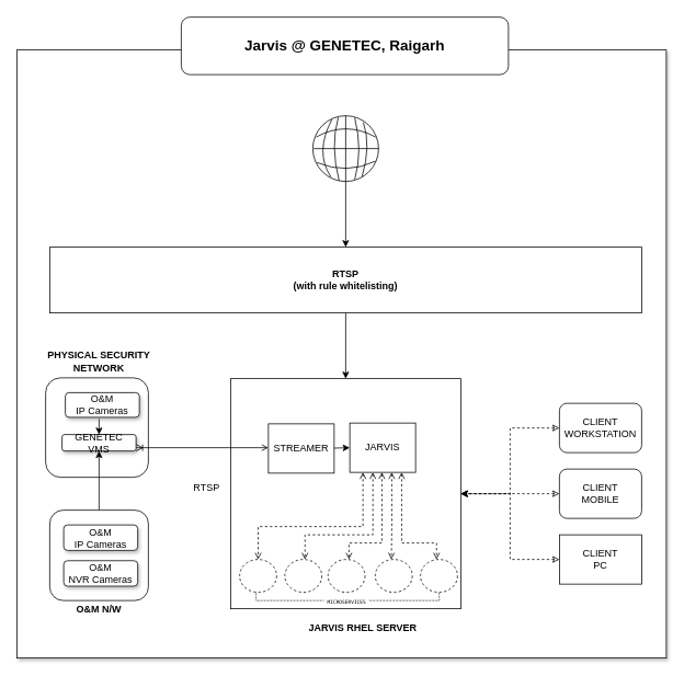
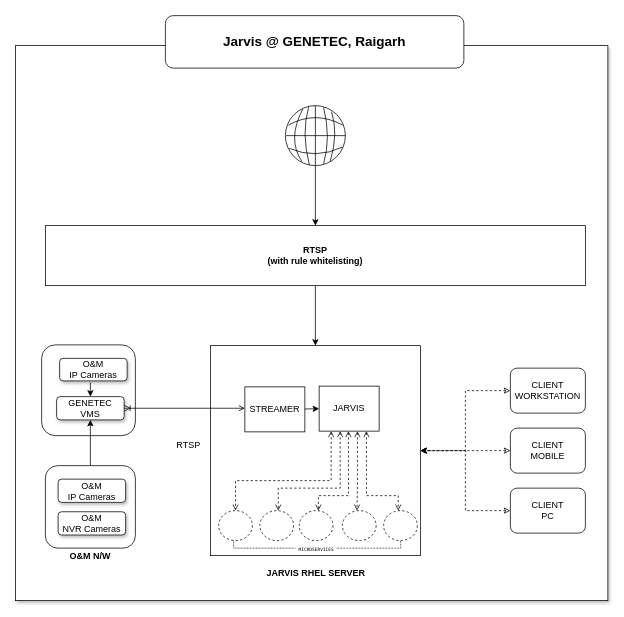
- <mxCell id="30" value="&lt;b&gt;PHYSICAL SECURITY&lt;br&gt;NETWORK&lt;/b&gt;" style="text;html=1;strokeColor=none;fillColor=none;align=center;verticalAlign=middle;whiteSpace=wrap;rounded=0;" vertex="1" parent="1"><mxGeometry x="49.5" y="424" width="140" height="30" as="geometry" /></mxCell>
- <mxCell id="38" value="GENETEC&lt;br&gt;VMS" style="rounded=1;whiteSpace=wrap;html=1;shadow=1;" vertex="1" parent="1"><mxGeometry x="75" y="528" width="90" height="20" as="geometry" /></mxCell>
+ <mxCell id="38" value="GENETEC&lt;br&gt;VMS" style="rounded=1;whiteSpace=wrap;html=1;shadow=1;" vertex="1" parent="1"><mxGeometry x="75" y="528" width="90" height="31" as="geometry" /></mxCell>
- <mxCell id="28" value="CLIENT&lt;br&gt;PC" style="whiteSpace=wrap;html=1;rounded=0;" vertex="1" parent="1"><mxGeometry x="680" y="650" width="100" height="60" as="geometry" /></mxCell>
+ <mxCell id="28" value="CLIENT&lt;br&gt;PC" style="rounded=1;whiteSpace=wrap;html=1;" vertex="1" parent="1"><mxGeometry x="680" y="650" width="100" height="60" as="geometry" /></mxCell>
- <mxCell id="22" value="JARVIS RHEL SERVER" style="text;html=1;strokeColor=none;fillColor=none;align=center;verticalAlign=middle;whiteSpace=wrap;rounded=0;fontStyle=1" vertex="1" parent="1"><mxGeometry x="341" y="749" width="200" height="30" as="geometry" /></mxCell>
+ <mxCell id="22" value="JARVIS RHEL SERVER" style="text;html=1;strokeColor=none;fillColor=none;align=center;verticalAlign=middle;whiteSpace=wrap;rounded=0;fontStyle=1" vertex="1" parent="1"><mxGeometry x="321" y="749" width="200" height="30" as="geometry" /></mxCell>
